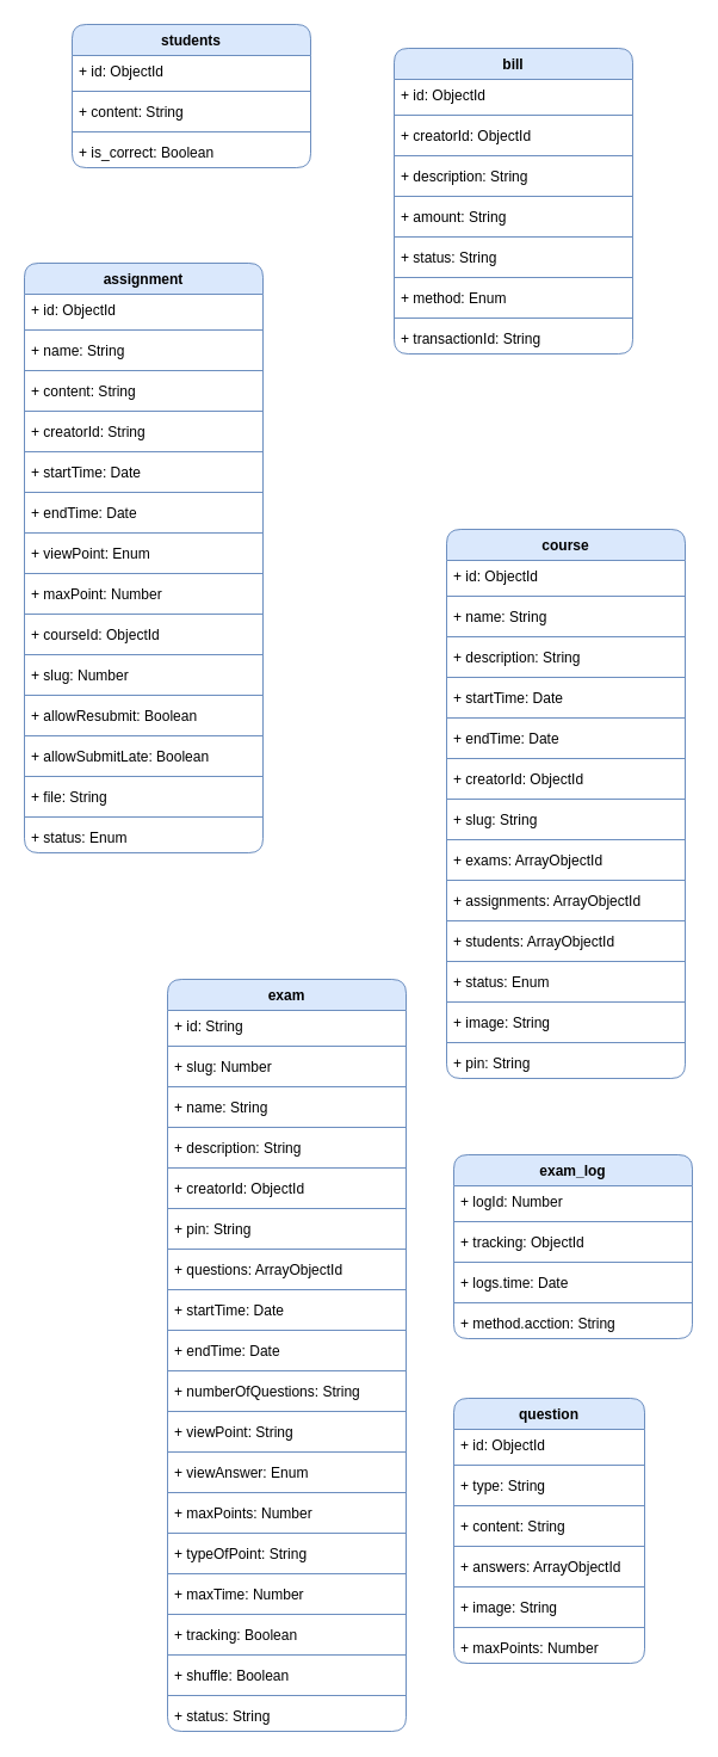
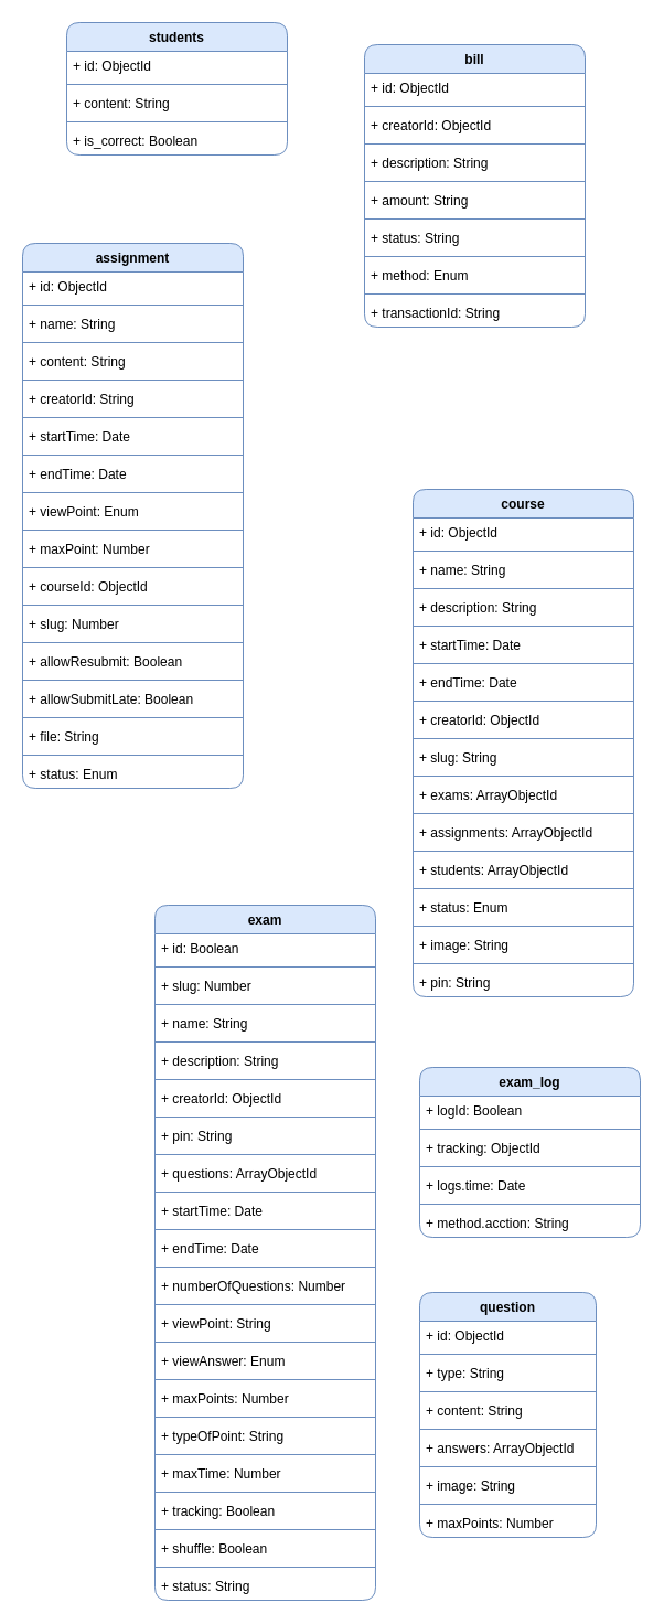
- <mxCell id="77" value="+ id: String" style="text;strokeColor=none;fillColor=none;align=left;verticalAlign=top;spacingLeft=4;spacingRight=4;overflow=hidden;rotatable=0;points=[[0,0.5],[1,0.5]];portConstraint=eastwest;rounded=1;glass=0;sketch=0;" parent="76" vertex="1"><mxGeometry y="26" width="200" height="26" as="geometry" /></mxCell>
+ <mxCell id="77" value="+ id: Boolean" style="text;strokeColor=none;fillColor=none;align=left;verticalAlign=top;spacingLeft=4;spacingRight=4;overflow=hidden;rotatable=0;points=[[0,0.5],[1,0.5]];portConstraint=eastwest;rounded=1;glass=0;sketch=0;" parent="76" vertex="1"><mxGeometry y="26" width="200" height="26" as="geometry" /></mxCell>
- <mxCell id="113" value="+ logId: Number" style="text;strokeColor=none;fillColor=none;align=left;verticalAlign=top;spacingLeft=4;spacingRight=4;overflow=hidden;rotatable=0;points=[[0,0.5],[1,0.5]];portConstraint=eastwest;rounded=1;glass=0;sketch=0;" vertex="1" parent="112"><mxGeometry y="26" width="200" height="26" as="geometry" /></mxCell>
+ <mxCell id="113" value="+ logId: Boolean" style="text;strokeColor=none;fillColor=none;align=left;verticalAlign=top;spacingLeft=4;spacingRight=4;overflow=hidden;rotatable=0;points=[[0,0.5],[1,0.5]];portConstraint=eastwest;rounded=1;glass=0;sketch=0;" vertex="1" parent="112"><mxGeometry y="26" width="200" height="26" as="geometry" /></mxCell>
- <mxCell id="95" value="+ numberOfQuestions: String" style="text;strokeColor=none;fillColor=none;align=left;verticalAlign=top;spacingLeft=4;spacingRight=4;overflow=hidden;rotatable=0;points=[[0,0.5],[1,0.5]];portConstraint=eastwest;rounded=1;glass=0;sketch=0;" parent="76" vertex="1"><mxGeometry y="332" width="200" height="26" as="geometry" /></mxCell>
+ <mxCell id="95" value="+ numberOfQuestions: Number" style="text;strokeColor=none;fillColor=none;align=left;verticalAlign=top;spacingLeft=4;spacingRight=4;overflow=hidden;rotatable=0;points=[[0,0.5],[1,0.5]];portConstraint=eastwest;rounded=1;glass=0;sketch=0;" parent="76" vertex="1"><mxGeometry y="332" width="200" height="26" as="geometry" /></mxCell>
